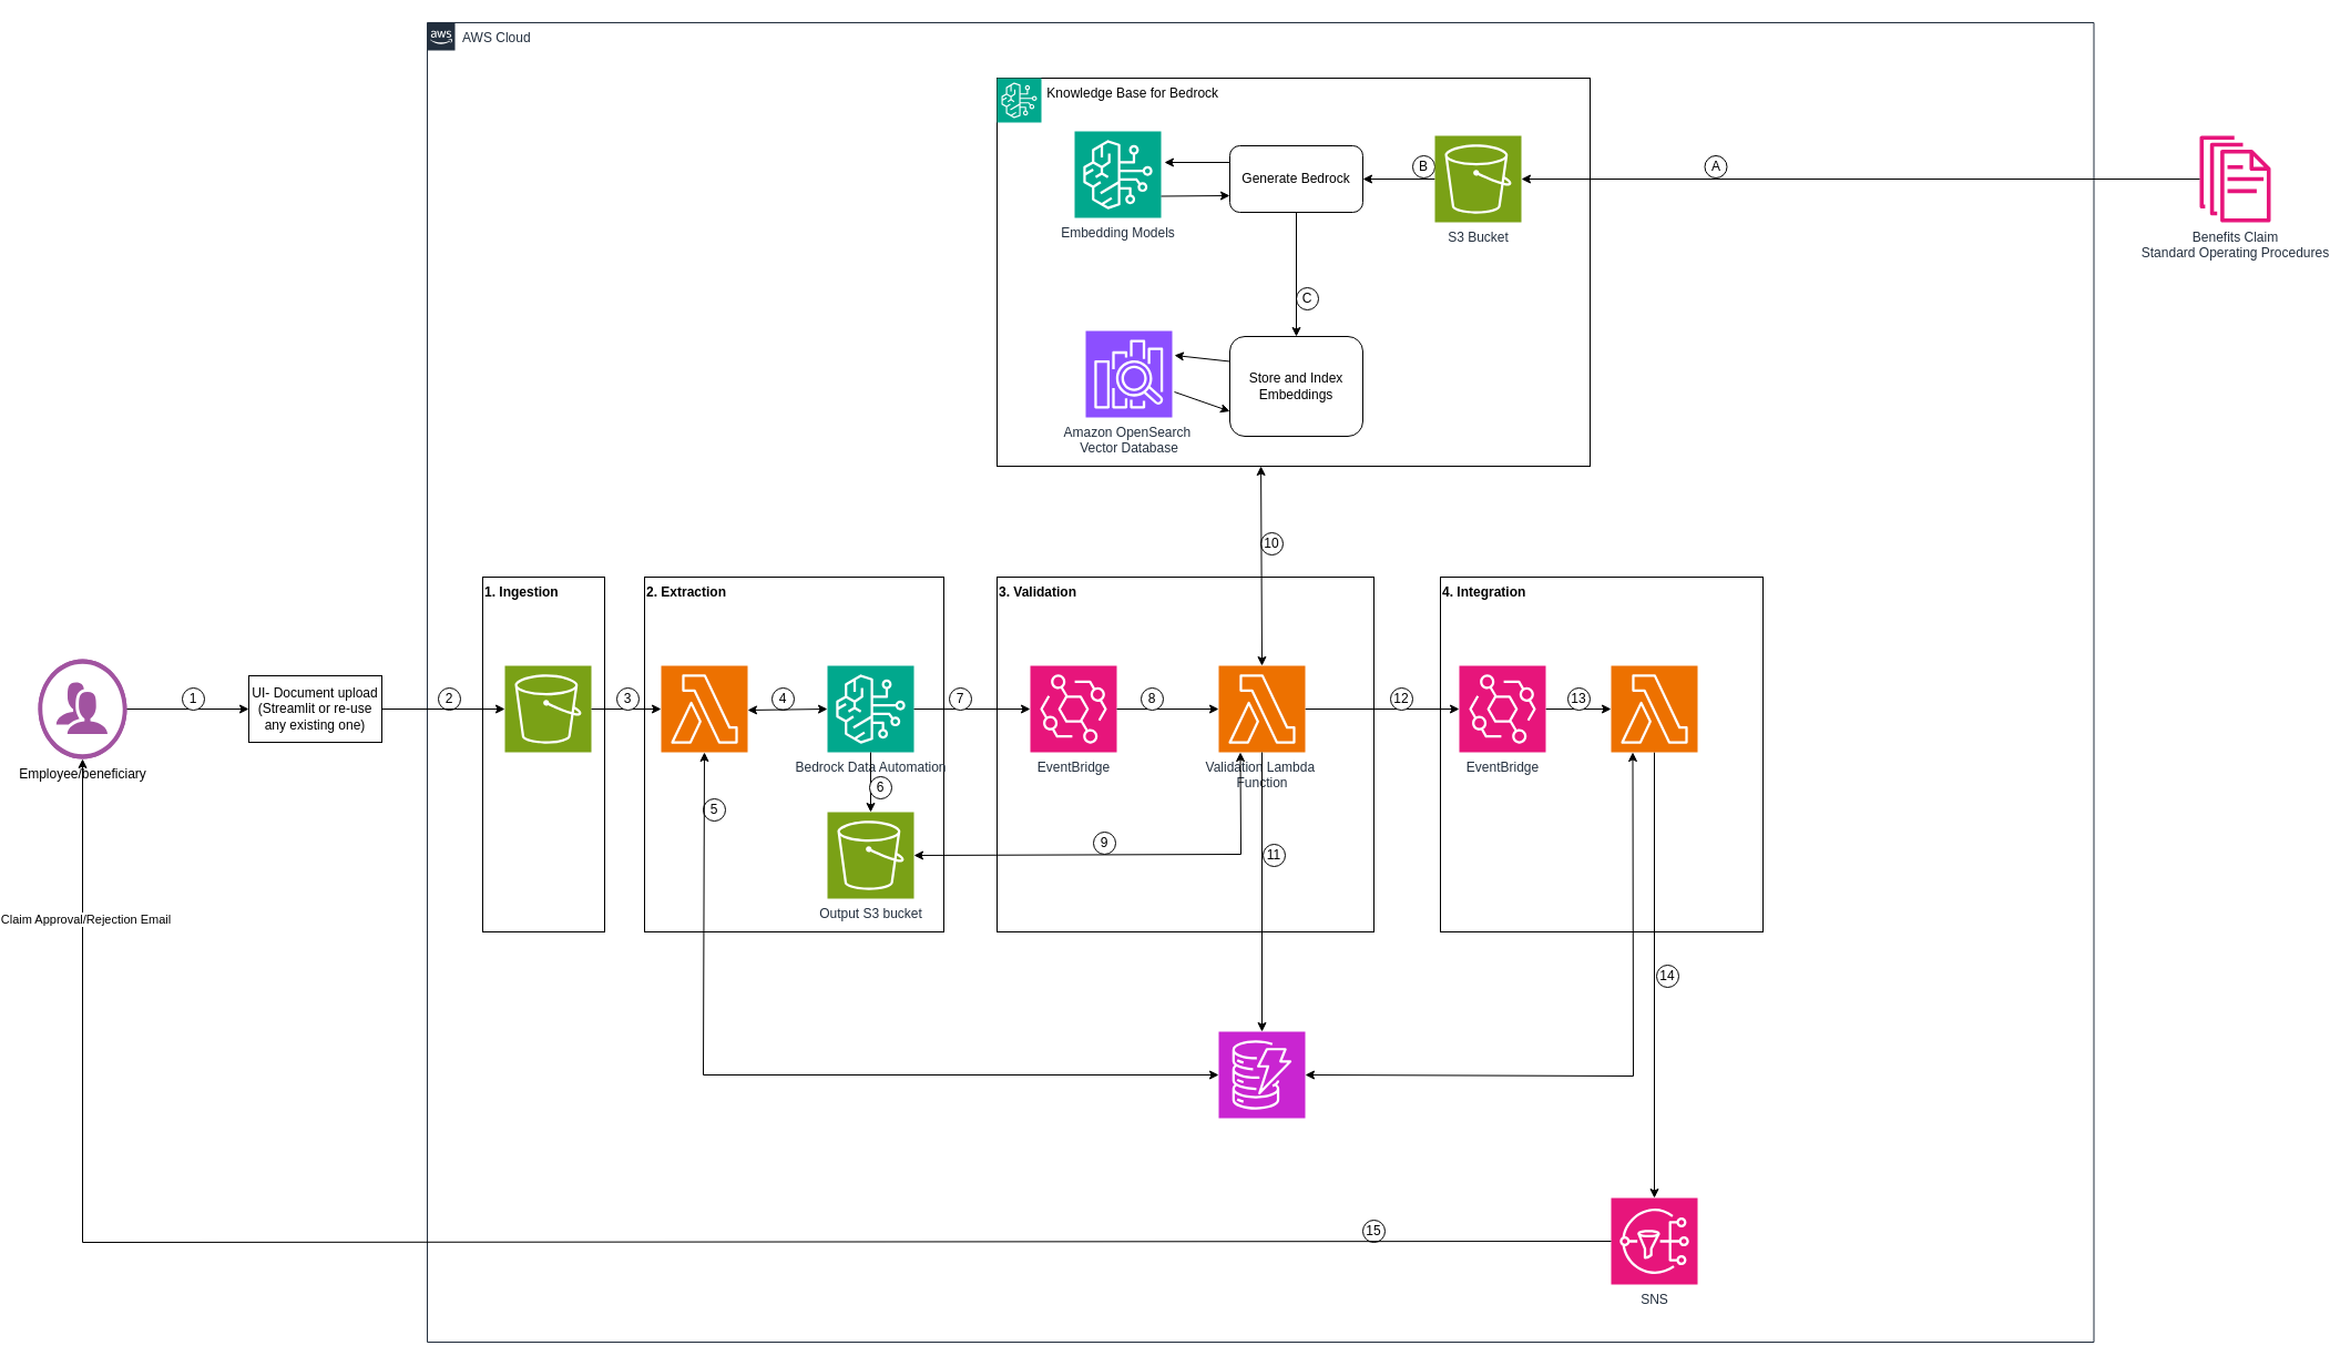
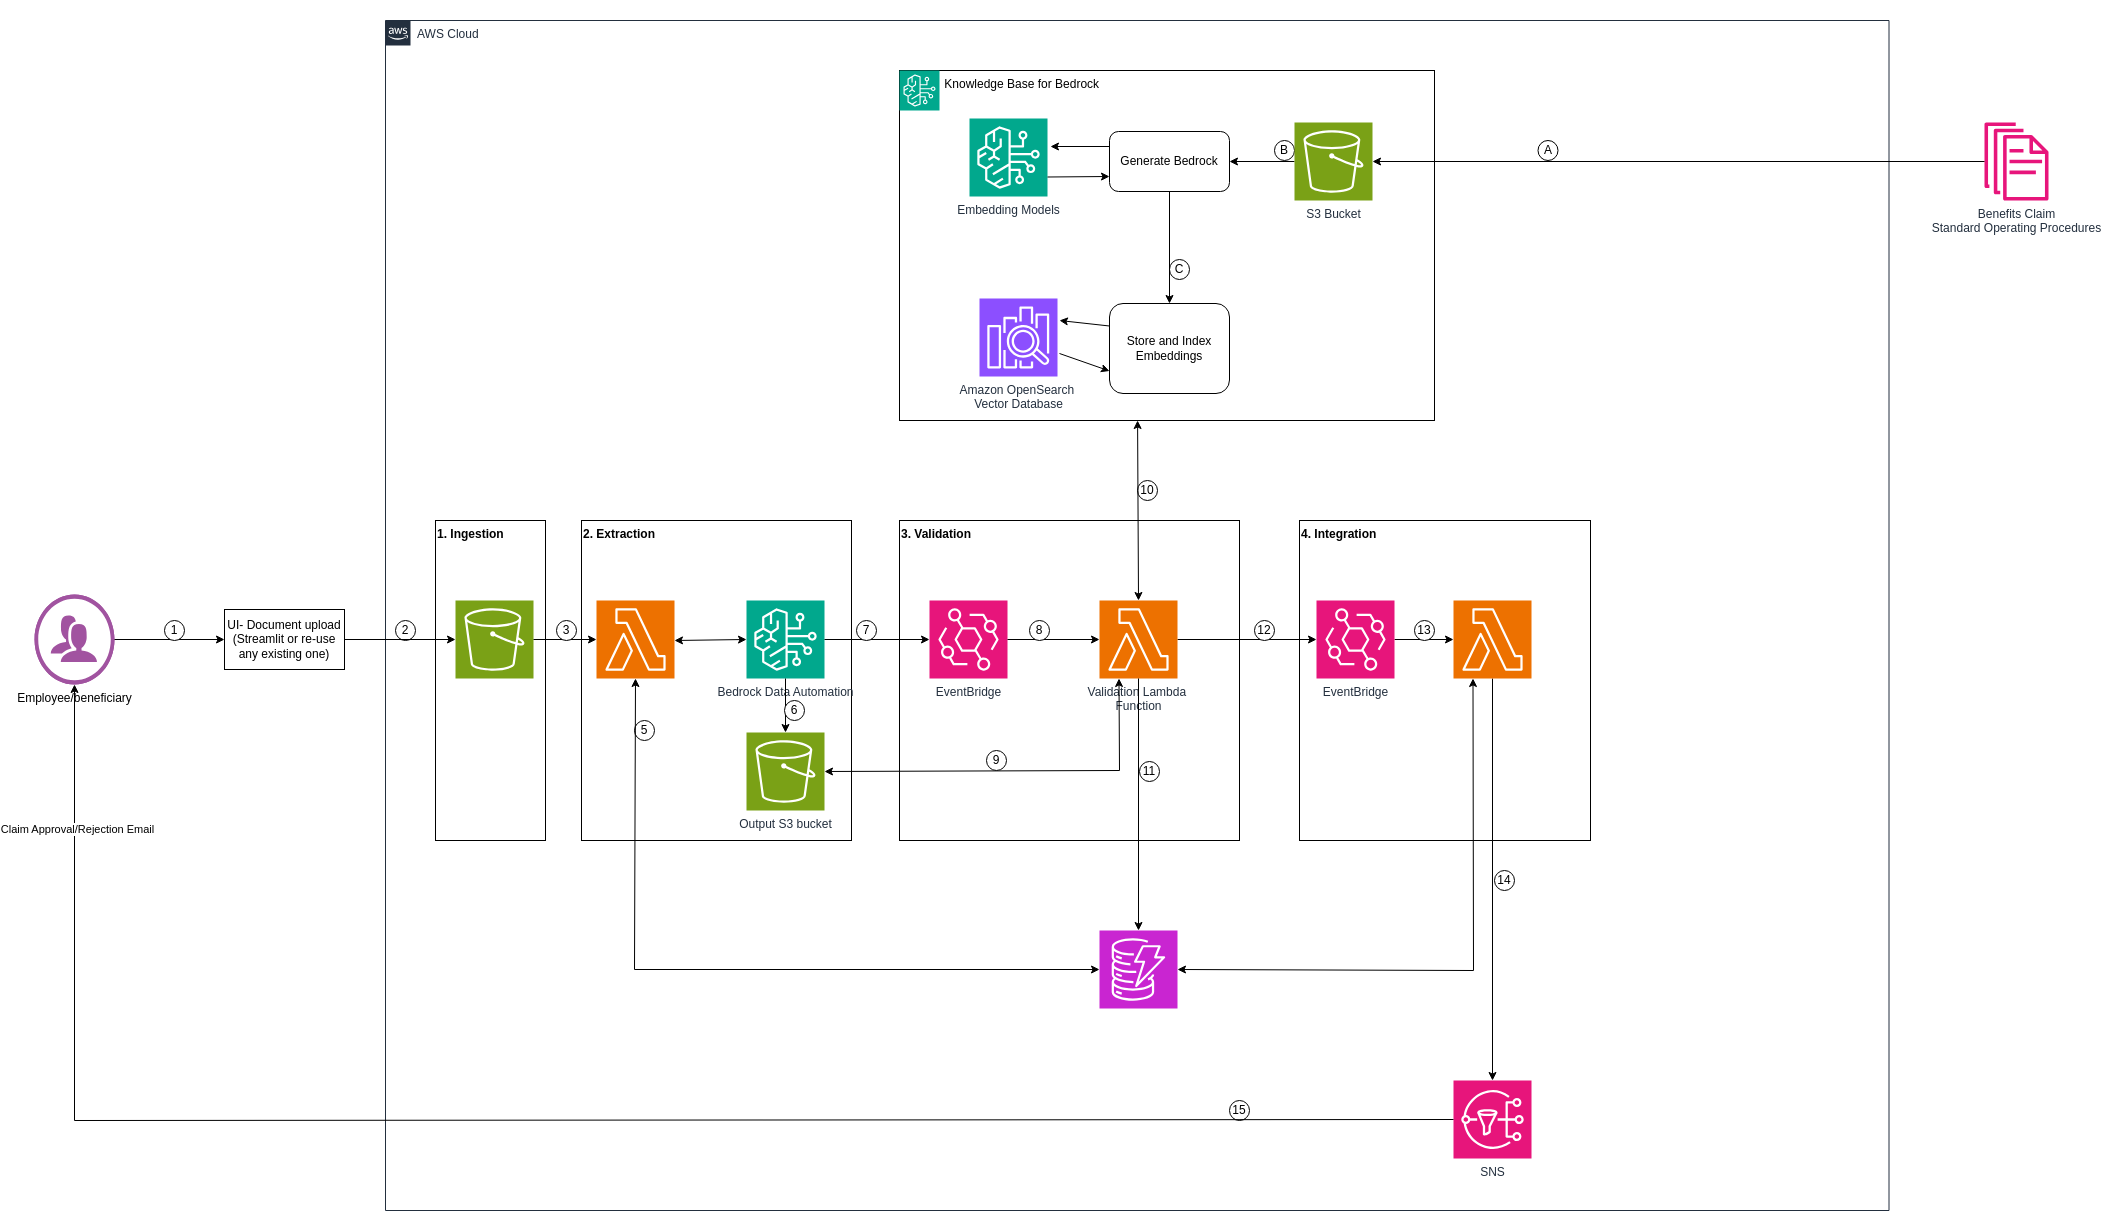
- <mxCell id="23" value="4" style="ellipse;whiteSpace=wrap;html=1;aspect=fixed;" parent="2" vertex="1"><mxGeometry x="311" y="600" width="20" height="20" as="geometry" /></mxCell>
